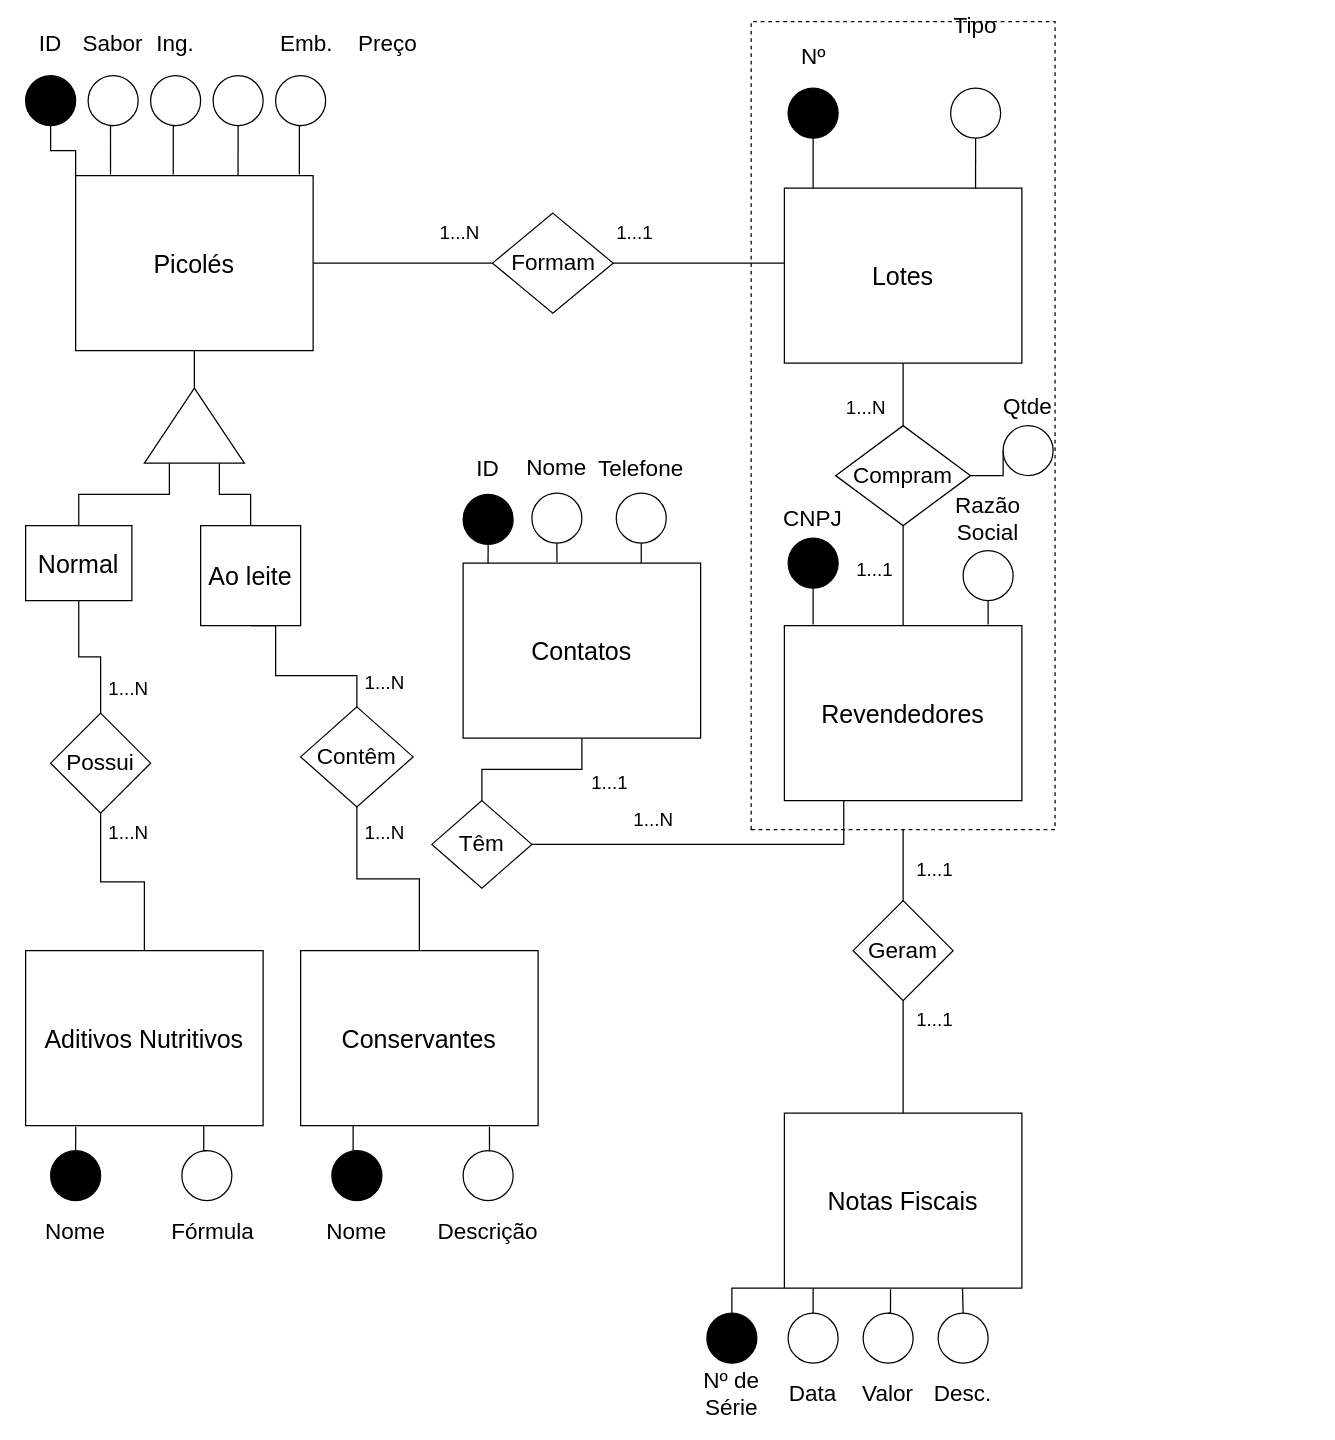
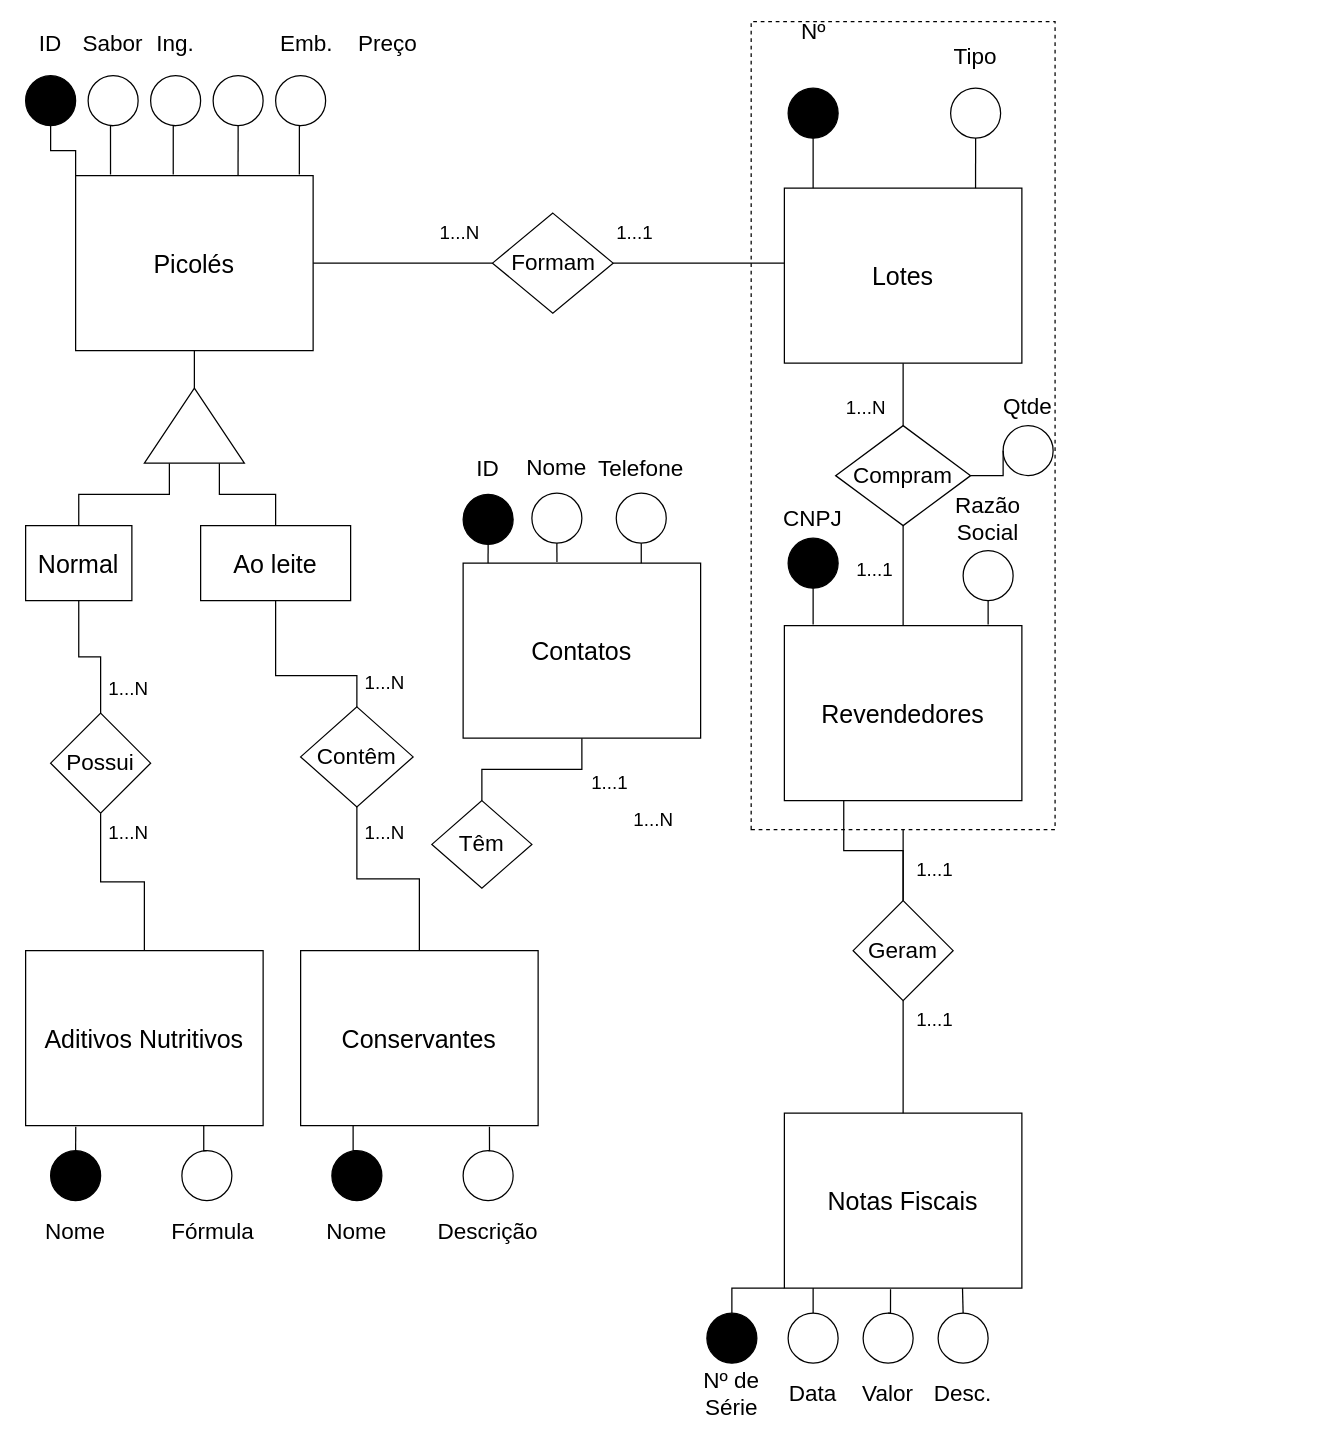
- <mxCell id="94" value="Tipo" style="text;html=1;strokeColor=none;fillColor=none;align=center;verticalAlign=middle;whiteSpace=wrap;rounded=0;dashed=1;fontSize=18;" vertex="1" parent="1"><mxGeometry x="755" y="5" width="50" height="30" as="geometry" /></mxCell>
+ <mxCell id="94" value="Tipo" style="text;html=1;strokeColor=none;fillColor=none;align=center;verticalAlign=middle;whiteSpace=wrap;rounded=0;dashed=1;fontSize=18;" vertex="1" parent="1"><mxGeometry x="755" y="30" width="50" height="30" as="geometry" /></mxCell>
- <mxCell id="91" value="Nº" style="text;html=1;strokeColor=none;fillColor=none;align=center;verticalAlign=middle;whiteSpace=wrap;rounded=0;dashed=1;fontSize=18;" vertex="1" parent="1"><mxGeometry x="637.5" y="30" width="25" height="30" as="geometry" /></mxCell>
+ <mxCell id="91" value="Nº" style="text;html=1;strokeColor=none;fillColor=none;align=center;verticalAlign=middle;whiteSpace=wrap;rounded=0;dashed=1;fontSize=18;" vertex="1" parent="1"><mxGeometry x="637.5" y="10" width="25" height="30" as="geometry" /></mxCell>
- <mxCell id="20" value="Ao leite" style="rounded=0;whiteSpace=wrap;html=1;fontSize=20;" parent="1" vertex="1"><mxGeometry x="160" y="420" width="80" height="80" as="geometry" /></mxCell>
+ <mxCell id="20" value="Ao leite" style="rounded=0;whiteSpace=wrap;html=1;fontSize=20;" parent="1" vertex="1"><mxGeometry x="160" y="420" width="120" height="60" as="geometry" /></mxCell>
- <mxCell id="6" style="edgeStyle=orthogonalEdgeStyle;rounded=0;orthogonalLoop=1;jettySize=auto;html=1;exitX=0.25;exitY=1;exitDx=0;exitDy=0;entryX=1;entryY=0.5;entryDx=0;entryDy=0;fontSize=18;endArrow=none;endFill=0;" edge="1" parent="1" source="7" target="34"><mxGeometry relative="1" as="geometry" /></mxCell>
+ <mxCell id="6" style="edgeStyle=orthogonalEdgeStyle;rounded=0;orthogonalLoop=1;jettySize=auto;html=1;exitX=0.25;exitY=1;exitDx=0;exitDy=0;fontSize=18;endArrow=none;endFill=0;" edge="1" parent="1" source="7" target="33"><mxGeometry relative="1" as="geometry" /></mxCell>
